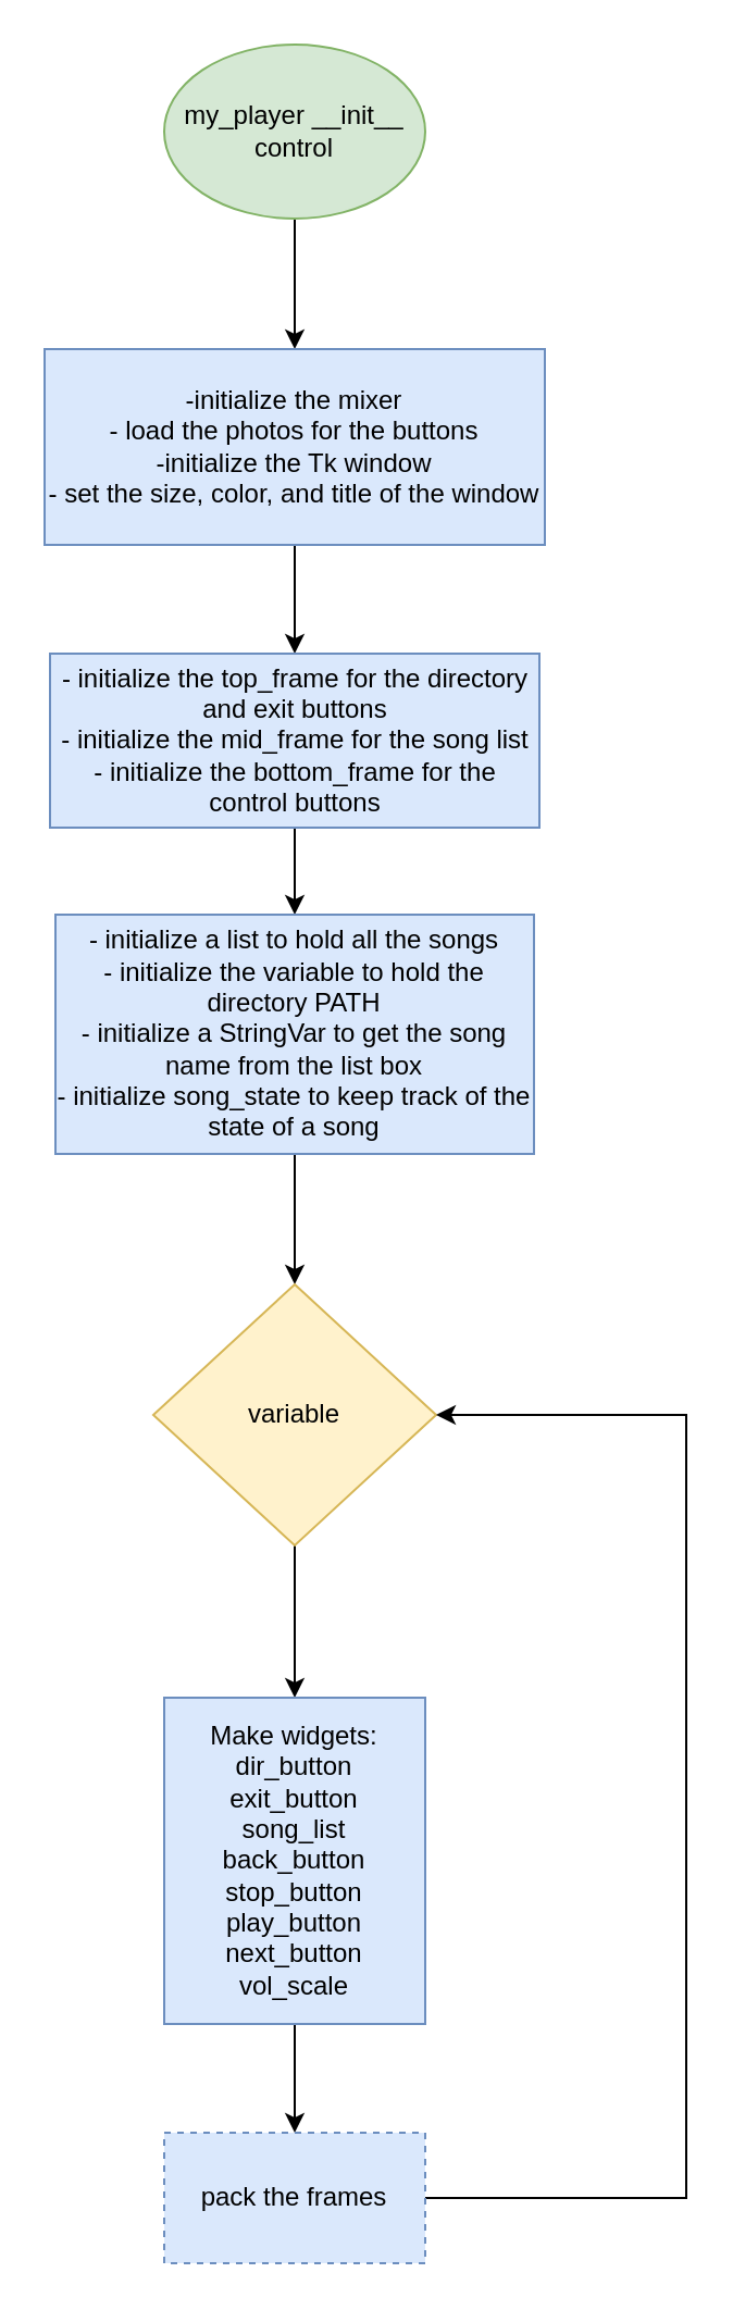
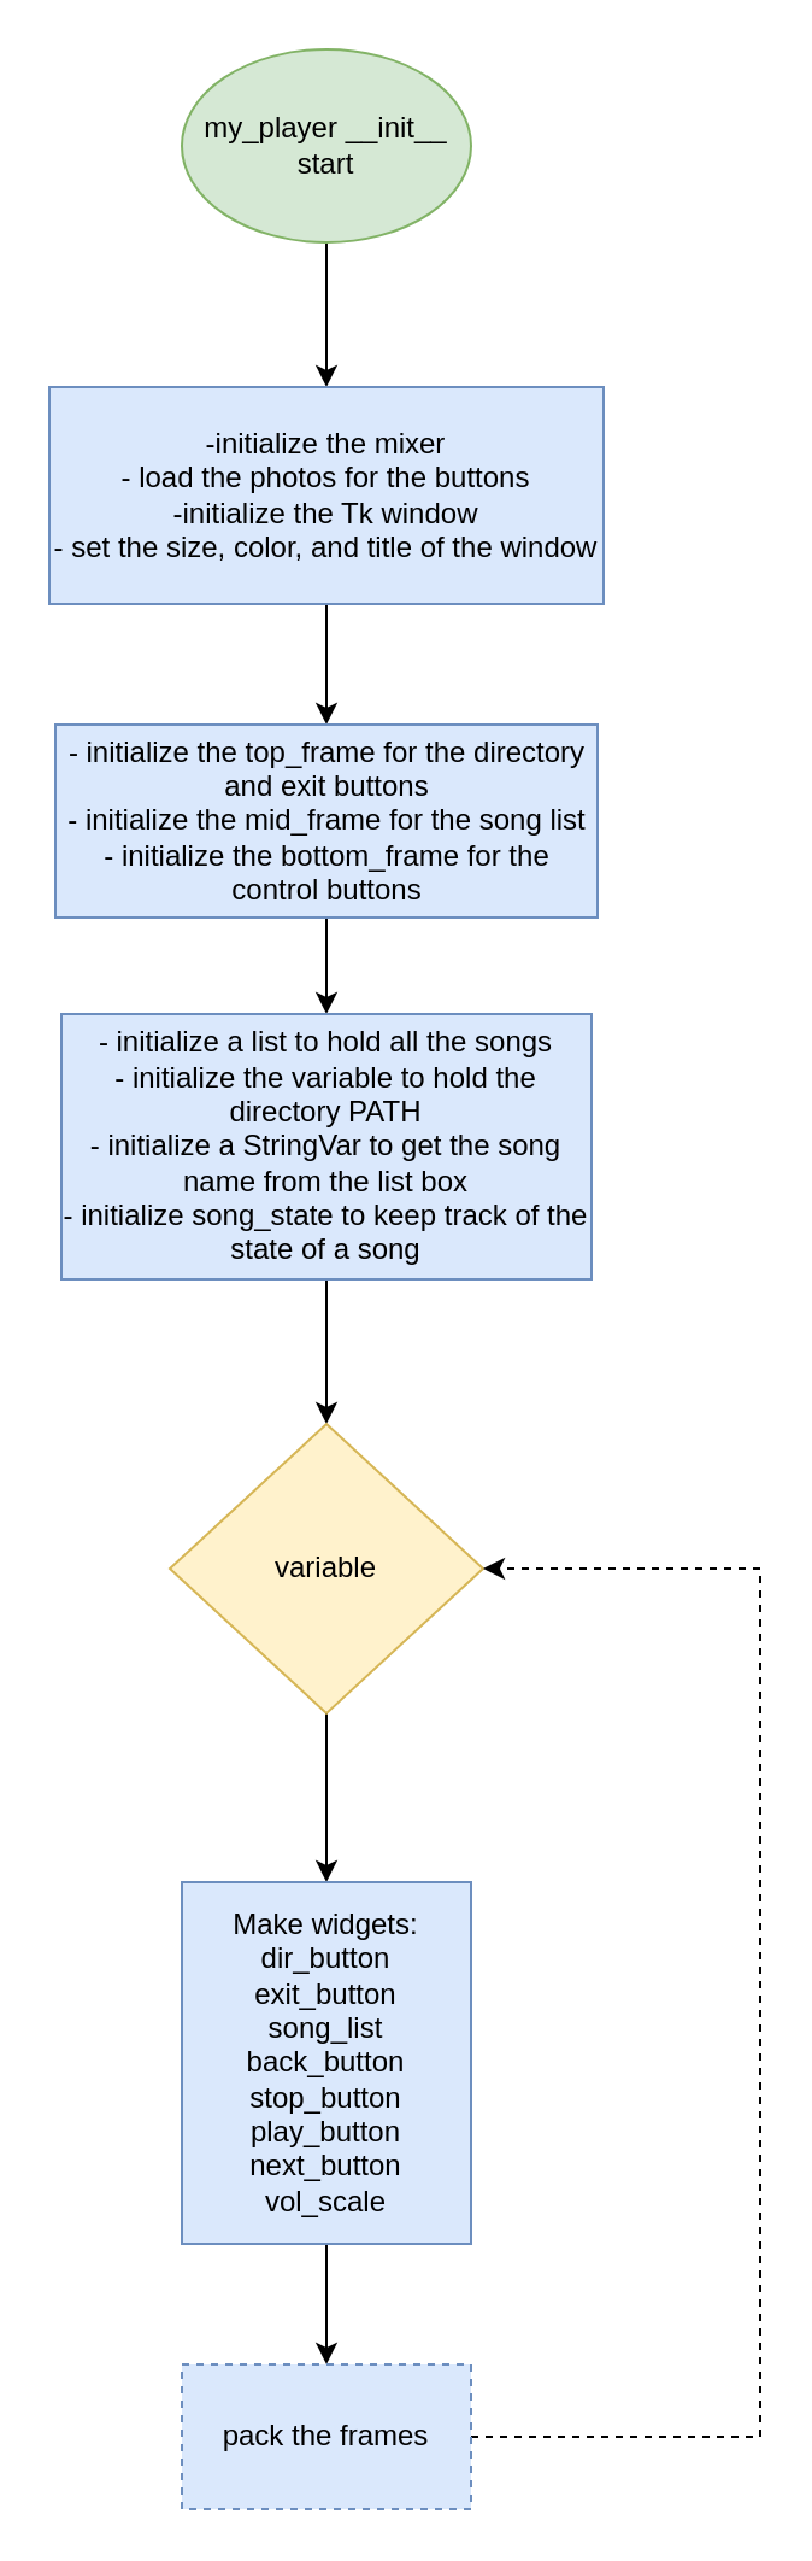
- <mxCell id="3" value="my_player __init__ control" style="ellipse;whiteSpace=wrap;html=1;fillColor=#d5e8d4;strokeColor=#82b366;" vertex="1" parent="1"><mxGeometry x="75" y="20" width="120" height="80" as="geometry" /></mxCell>
+ <mxCell id="3" value="my_player __init__ start" style="ellipse;whiteSpace=wrap;html=1;fillColor=#d5e8d4;strokeColor=#82b366;" vertex="1" parent="1"><mxGeometry x="75" y="20" width="120" height="80" as="geometry" /></mxCell>
- <mxCell id="14" style="edgeStyle=orthogonalEdgeStyle;rounded=0;orthogonalLoop=1;jettySize=auto;html=1;exitX=1;exitY=0.5;exitDx=0;exitDy=0;entryX=1;entryY=0.5;entryDx=0;entryDy=0;" edge="1" parent="1" source="15" target="11"><mxGeometry relative="1" as="geometry"><Array as="points"><mxPoint x="315" y="1010" /><mxPoint x="315" y="650" /></Array></mxGeometry></mxCell>
+ <mxCell id="14" style="edgeStyle=orthogonalEdgeStyle;rounded=0;orthogonalLoop=1;jettySize=auto;html=1;exitX=1;exitY=0.5;exitDx=0;exitDy=0;entryX=1;entryY=0.5;entryDx=0;entryDy=0;dashed=1;" edge="1" parent="1" source="15" target="11"><mxGeometry relative="1" as="geometry"><Array as="points"><mxPoint x="315" y="1010" /><mxPoint x="315" y="650" /></Array></mxGeometry></mxCell>
